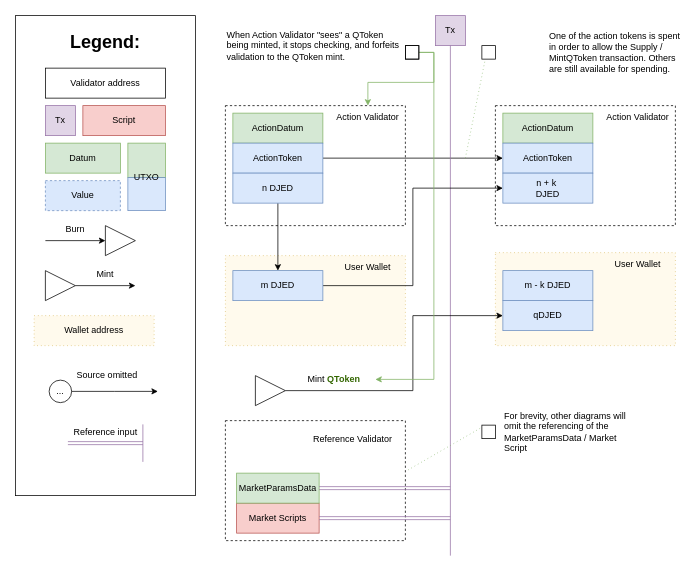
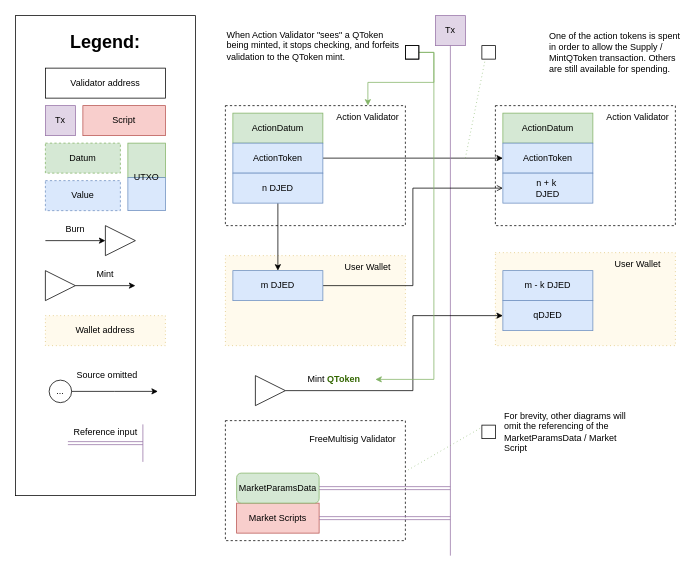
- <mxCell id="10" value="&lt;div&gt;Datum&lt;/div&gt;" style="rounded=0;whiteSpace=wrap;html=1;fontSize=12;fillColor=#d5e8d4;horizontal=1;strokeColor=#82b366;" parent="1" vertex="1"><mxGeometry x="60" y="190" width="100" height="40" as="geometry" /></mxCell>
+ <mxCell id="10" value="&lt;div&gt;Datum&lt;/div&gt;" style="rounded=0;whiteSpace=wrap;html=1;fontSize=12;fillColor=#d5e8d4;horizontal=1;strokeColor=#82b366;dashed=1;" parent="1" vertex="1"><mxGeometry x="60" y="190" width="100" height="40" as="geometry" /></mxCell>
- <mxCell id="44" style="edgeStyle=orthogonalEdgeStyle;rounded=0;orthogonalLoop=1;jettySize=auto;html=1;entryX=0;entryY=0.5;entryDx=0;entryDy=0;" edge="1" parent="1" source="45" target="50"><mxGeometry relative="1" as="geometry" /></mxCell>
+ <mxCell id="44" style="edgeStyle=orthogonalEdgeStyle;rounded=0;orthogonalLoop=1;jettySize=auto;html=1;entryX=0;entryY=0.5;entryDx=0;entryDy=0;endArrow=open;" edge="1" parent="1" source="45" target="50"><mxGeometry relative="1" as="geometry" /></mxCell>
- <mxCell id="21" value="Wallet address" style="rounded=0;whiteSpace=wrap;html=1;fontSize=12;fillColor=#FFFAED;dashed=1;horizontal=1;dashPattern=1 4;strokeColor=#d6b656;" parent="1" vertex="1"><mxGeometry x="45" y="420" width="160" height="40" as="geometry" /></mxCell>
+ <mxCell id="21" value="Wallet address" style="rounded=0;whiteSpace=wrap;html=1;fontSize=12;fillColor=#FFFAED;dashed=1;horizontal=1;dashPattern=1 4;strokeColor=#d6b656;" parent="1" vertex="1"><mxGeometry x="60" y="420" width="160" height="40" as="geometry" /></mxCell>
- <mxCell id="53" value="Reference Validator" style="text;html=1;align=center;verticalAlign=middle;whiteSpace=wrap;rounded=0;" vertex="1" parent="1"><mxGeometry x="400" y="560" width="140" height="50" as="geometry" /></mxCell>
+ <mxCell id="53" value="FreeMultisig Validator" style="text;html=1;align=center;verticalAlign=middle;whiteSpace=wrap;rounded=0;" vertex="1" parent="1"><mxGeometry x="400" y="560" width="140" height="50" as="geometry" /></mxCell>
- <mxCell id="52" value="MarketParamsData" style="rounded=0;whiteSpace=wrap;html=1;fontSize=12;fillColor=#d5e8d4;horizontal=1;strokeColor=#82b366;" vertex="1" parent="1"><mxGeometry x="315" y="630" width="110" height="40" as="geometry" /></mxCell>
+ <mxCell id="52" value="MarketParamsData" style="whiteSpace=wrap;html=1;fontSize=12;fillColor=#d5e8d4;horizontal=1;strokeColor=#82b366;rounded=1;" vertex="1" parent="1"><mxGeometry x="315" y="630" width="110" height="40" as="geometry" /></mxCell>
